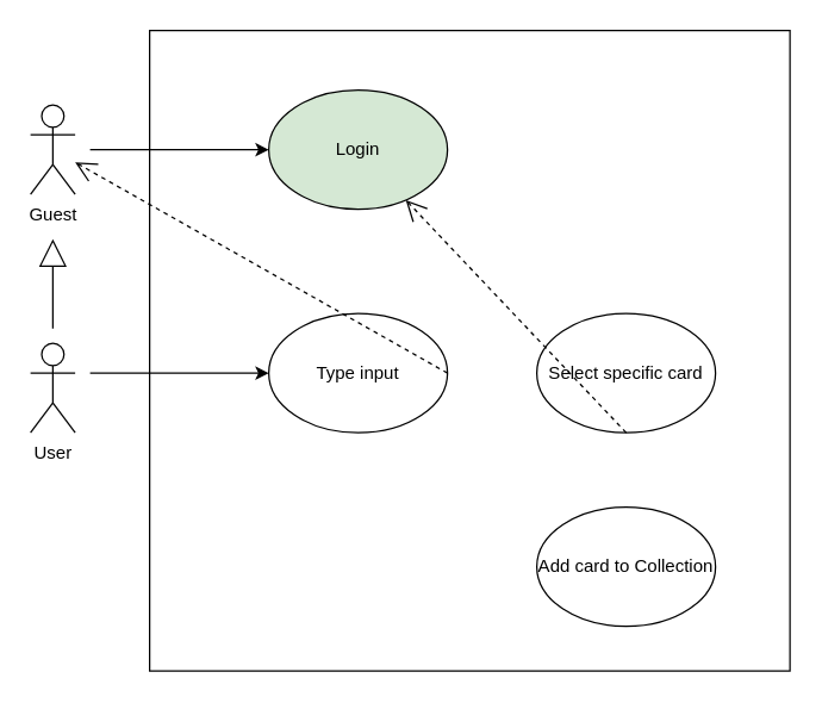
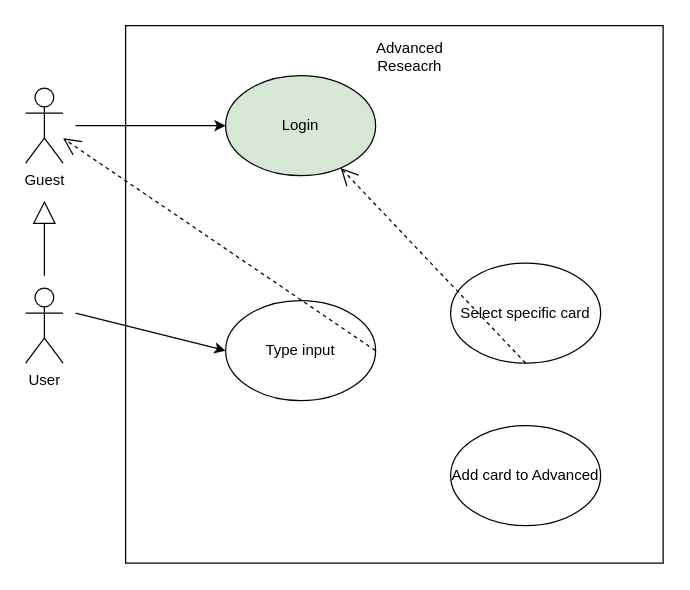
+ <mxCell id="8" value="Advanced Reseacrh" style="text;html=1;strokeColor=none;fillColor=none;align=center;verticalAlign=middle;whiteSpace=wrap;rounded=0;" parent="1" vertex="1"><mxGeometry x="280" y="30" width="95" height="30" as="geometry" /></mxCell>
- <mxCell id="7" value="Type input" style="ellipse;whiteSpace=wrap;html=1;" parent="1" vertex="1"><mxGeometry x="180" y="210" width="120" height="80" as="geometry" /></mxCell>
+ <mxCell id="7" value="Type input" style="ellipse;whiteSpace=wrap;html=1;" parent="1" vertex="1"><mxGeometry x="180" y="240" width="120" height="80" as="geometry" /></mxCell>
- <mxCell id="13" value="Add card to Collection" style="ellipse;whiteSpace=wrap;html=1;" parent="1" vertex="1"><mxGeometry x="360" y="340" width="120" height="80" as="geometry" /></mxCell>
+ <mxCell id="13" value="Add card to Advanced" style="ellipse;whiteSpace=wrap;html=1;" parent="1" vertex="1"><mxGeometry x="360" y="340" width="120" height="80" as="geometry" /></mxCell>
